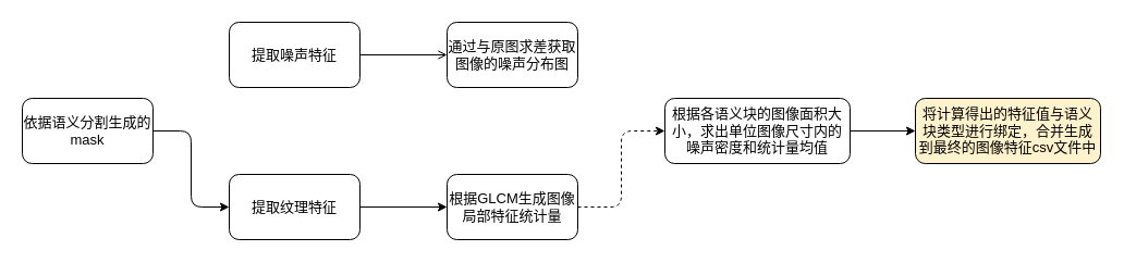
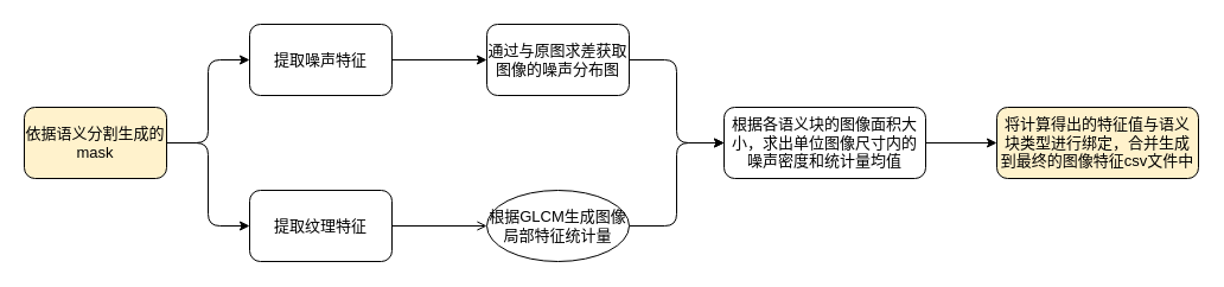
- <mxCell id="5" value="" style="edgeStyle=orthogonalEdgeStyle;rounded=1;orthogonalLoop=1;jettySize=auto;html=1;fontSize=13;endArrow=open;" edge="1" parent="1" source="6" target="10"><mxGeometry relative="1" as="geometry" /></mxCell>
+ <mxCell id="5" value="" style="edgeStyle=orthogonalEdgeStyle;rounded=1;orthogonalLoop=1;jettySize=auto;html=1;fontSize=13;" edge="1" parent="1" source="6" target="10"><mxGeometry relative="1" as="geometry" /></mxCell>
+ <mxCell id="9" value="" style="edgeStyle=orthogonalEdgeStyle;rounded=1;orthogonalLoop=1;jettySize=auto;html=1;entryX=0;entryY=0.5;entryDx=0;entryDy=0;fontSize=13;" edge="1" parent="1" source="10" target="14"><mxGeometry relative="1" as="geometry" /></mxCell>
+ <mxCell id="2" style="edgeStyle=orthogonalEdgeStyle;rounded=1;orthogonalLoop=1;jettySize=auto;html=1;exitX=1;exitY=0.5;exitDx=0;exitDy=0;entryX=0;entryY=0.5;entryDx=0;entryDy=0;fontSize=13;" edge="1" parent="1" source="4" target="6"><mxGeometry relative="1" as="geometry" /></mxCell>
- <mxCell id="4" value="依据语义分割生成的&lt;br style=&quot;font-size: 13px;&quot;&gt;mask" style="rounded=1;whiteSpace=wrap;html=1;fontSize=13;" vertex="1" parent="1"><mxGeometry x="20" y="90" width="120" height="60" as="geometry" /></mxCell>
+ <mxCell id="4" value="依据语义分割生成的&lt;br style=&quot;font-size: 13px;&quot;&gt;mask" style="rounded=1;whiteSpace=wrap;html=1;fontSize=13;fillColor=#fff2cc;" vertex="1" parent="1"><mxGeometry x="20" y="90" width="120" height="60" as="geometry" /></mxCell>
- <mxCell id="11" style="edgeStyle=orthogonalEdgeStyle;rounded=1;orthogonalLoop=1;jettySize=auto;html=1;entryX=0;entryY=0.5;entryDx=0;entryDy=0;fontSize=13;dashed=1;" edge="1" parent="1" source="12" target="14"><mxGeometry relative="1" as="geometry" /></mxCell>
+ <mxCell id="11" style="edgeStyle=orthogonalEdgeStyle;rounded=1;orthogonalLoop=1;jettySize=auto;html=1;entryX=0;entryY=0.5;entryDx=0;entryDy=0;fontSize=13;" edge="1" parent="1" source="12" target="14"><mxGeometry relative="1" as="geometry" /></mxCell>
- <mxCell id="7" value="" style="edgeStyle=orthogonalEdgeStyle;rounded=1;orthogonalLoop=1;jettySize=auto;html=1;fontSize=13;" edge="1" parent="1" source="8" target="12"><mxGeometry relative="1" as="geometry" /></mxCell>
+ <mxCell id="7" value="" style="edgeStyle=orthogonalEdgeStyle;rounded=1;orthogonalLoop=1;jettySize=auto;html=1;fontSize=13;endArrow=open;" edge="1" parent="1" source="8" target="12"><mxGeometry relative="1" as="geometry" /></mxCell>
- <mxCell id="12" value="根据GLCM生成图像局部特征统计量" style="rounded=1;whiteSpace=wrap;html=1;fontSize=13;" vertex="1" parent="1"><mxGeometry x="410" y="160" width="120" height="60" as="geometry" /></mxCell>
+ <mxCell id="12" value="根据GLCM生成图像局部特征统计量" style="ellipse;whiteSpace=wrap;html=1;fontSize=13;" vertex="1" parent="1"><mxGeometry x="410" y="160" width="120" height="60" as="geometry" /></mxCell>
